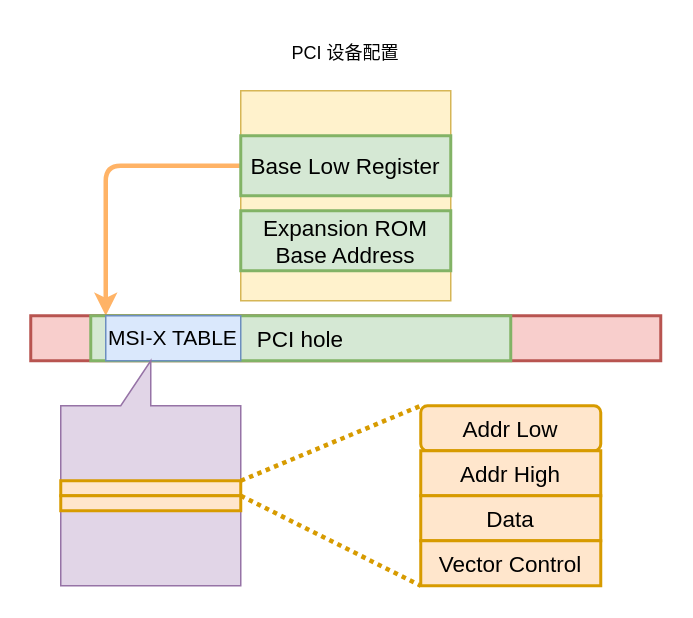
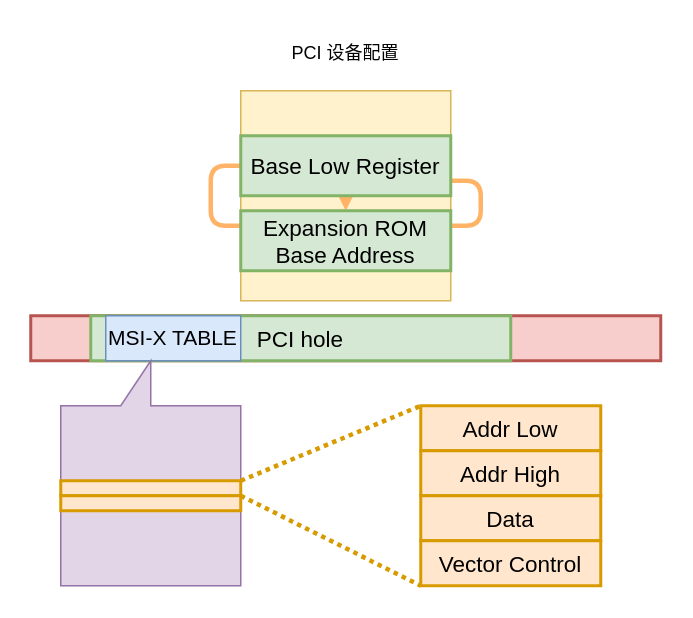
- <mxCell id="3" style="edgeStyle=orthogonalEdgeStyle;rounded=1;orthogonalLoop=1;jettySize=auto;html=1;exitX=0;exitY=0.5;exitDx=0;exitDy=0;entryX=0;entryY=0;entryDx=0;entryDy=0;labelBackgroundColor=default;fontFamily=Helvetica;fontSize=11;fontColor=default;endArrow=classic;strokeColor=#FFB366;strokeWidth=3;" edge="1" parent="1" source="4" target="8"><mxGeometry relative="1" as="geometry" /></mxCell>
+ <mxCell id="3" style="edgeStyle=orthogonalEdgeStyle;rounded=1;orthogonalLoop=1;jettySize=auto;html=1;exitX=0;exitY=0.5;exitDx=0;exitDy=0;labelBackgroundColor=default;fontFamily=Helvetica;fontSize=11;fontColor=default;endArrow=classic;strokeColor=#FFB366;strokeWidth=3;" edge="1" parent="1" source="4" target="5"><mxGeometry relative="1" as="geometry" /></mxCell>
- <mxCell id="11" value="Addr Low" style="whiteSpace=wrap;html=1;fillColor=#ffe6cc;strokeColor=#d79b00;fontSize=15;strokeWidth=2;glass=0;sketch=0;shadow=0;rounded=1;" vertex="1" parent="1"><mxGeometry x="280" y="270" width="120" height="30" as="geometry" /></mxCell>
+ <mxCell id="11" value="Addr Low" style="rounded=0;whiteSpace=wrap;html=1;fillColor=#ffe6cc;strokeColor=#d79b00;fontSize=15;strokeWidth=2;glass=0;sketch=0;shadow=0;" vertex="1" parent="1"><mxGeometry x="280" y="270" width="120" height="30" as="geometry" /></mxCell>
